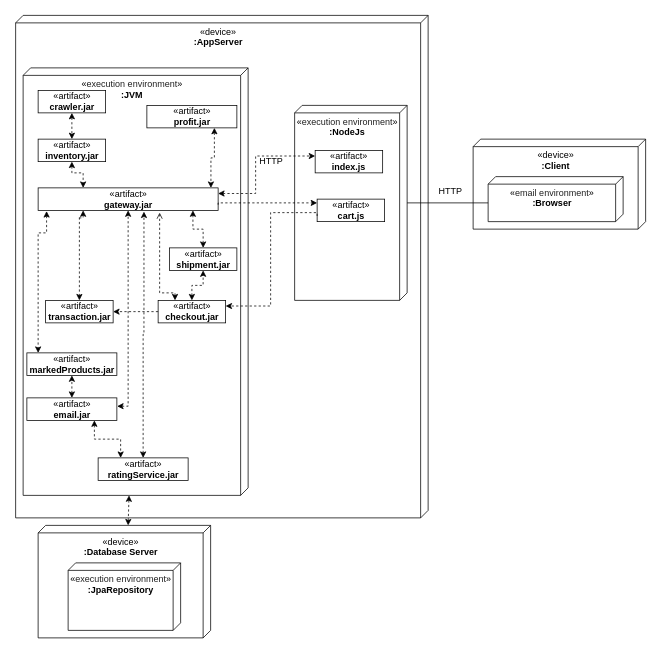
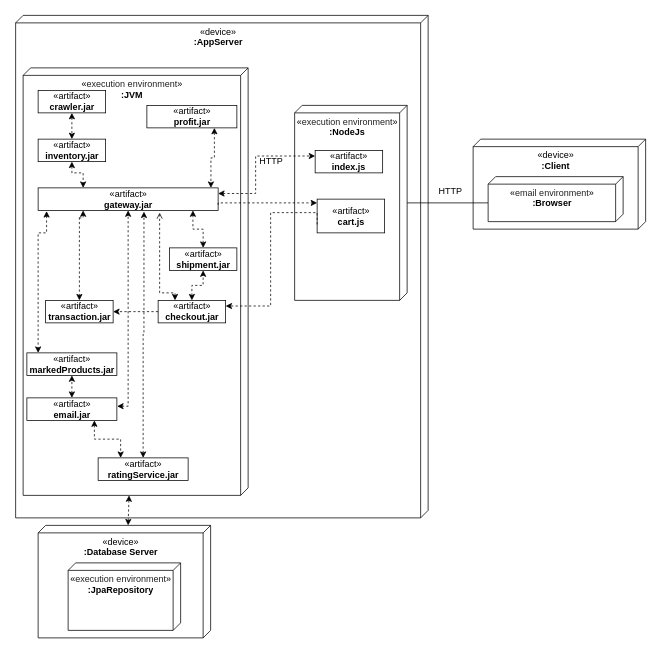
- <mxCell id="39" value="«artifact»&lt;br&gt;&lt;b&gt;cart.js&lt;br&gt;&lt;/b&gt;" style="html=1;shadow=0;comic=0;sketch=0;strokeWidth=1;align=center;fillColor=none;" vertex="1" parent="1"><mxGeometry x="422" y="265" width="90" height="30" as="geometry" /></mxCell>
+ <mxCell id="39" value="«artifact»&lt;br&gt;&lt;b&gt;cart.js&lt;br&gt;&lt;/b&gt;" style="html=1;shadow=0;comic=0;sketch=0;strokeWidth=1;align=center;fillColor=none;" vertex="1" parent="1"><mxGeometry x="422" y="265" width="90" height="45" as="geometry" /></mxCell>
